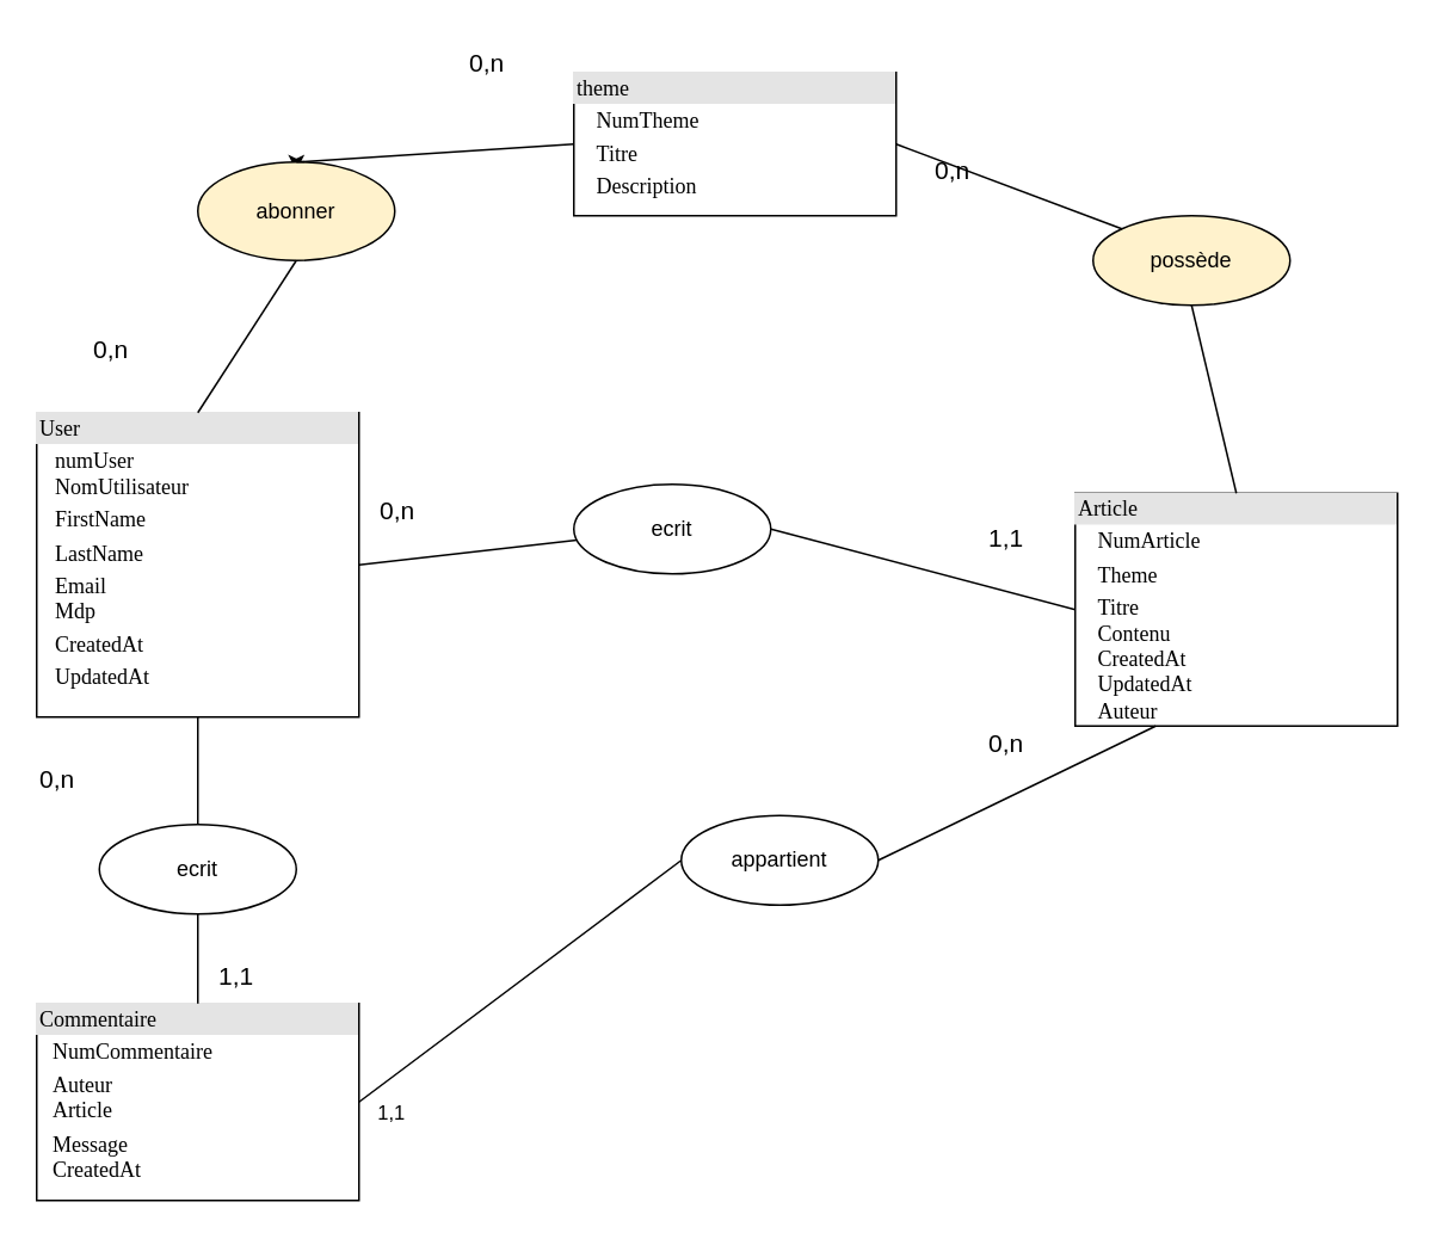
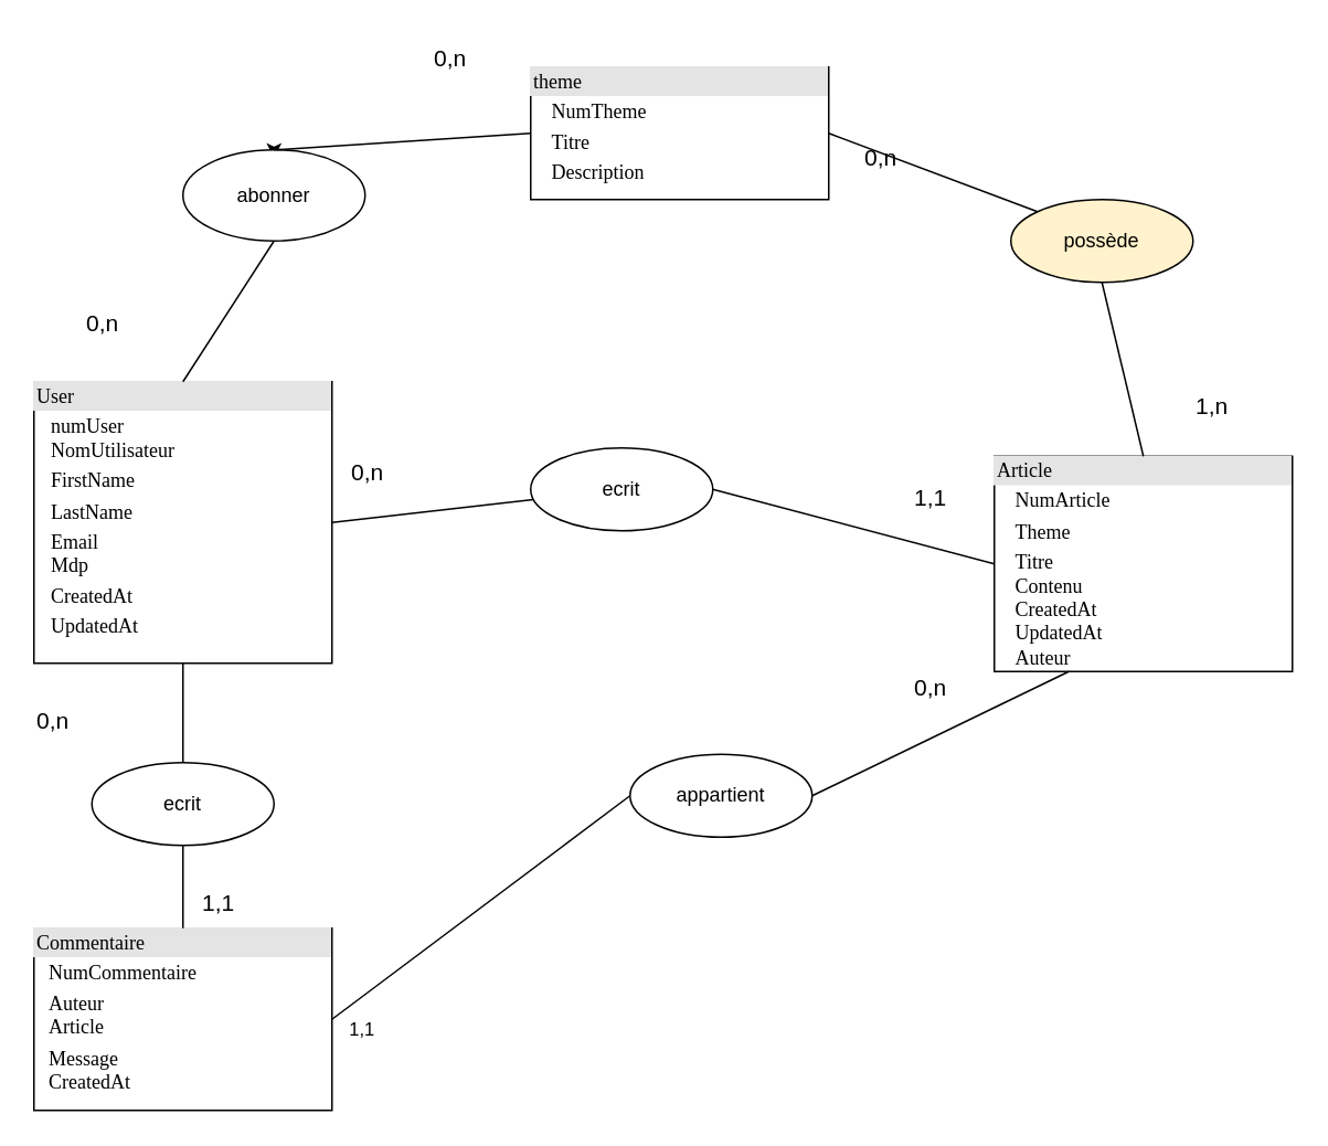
- <mxCell id="27" value="abonner" style="ellipse;whiteSpace=wrap;html=1;fillColor=#fff2cc;" vertex="1" parent="1"><mxGeometry x="110" y="90" width="110" height="55" as="geometry" /></mxCell>
+ <mxCell id="27" value="abonner" style="ellipse;whiteSpace=wrap;html=1;" vertex="1" parent="1"><mxGeometry x="110" y="90" width="110" height="55" as="geometry" /></mxCell>
+ <mxCell id="25" value="1,n" style="text;whiteSpace=wrap;html=1;fontSize=14;" vertex="1" parent="1"><mxGeometry x="720" y="230" width="50" height="40" as="geometry" /></mxCell>
